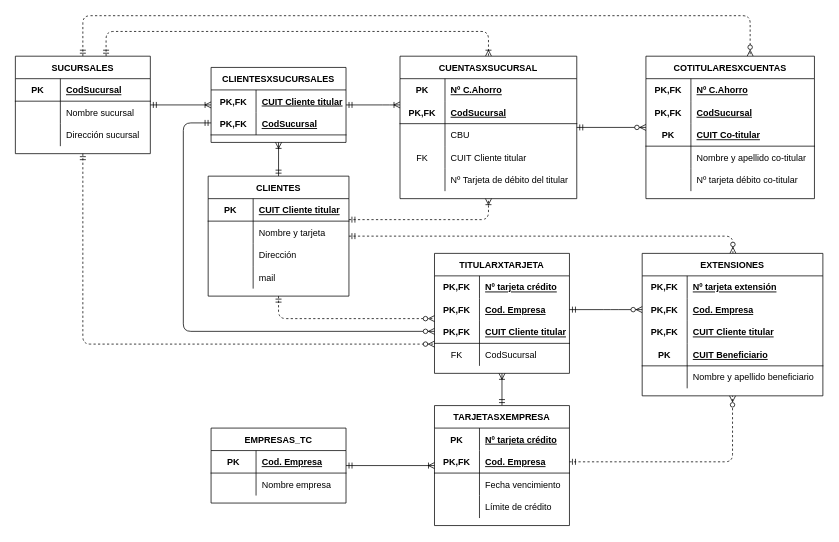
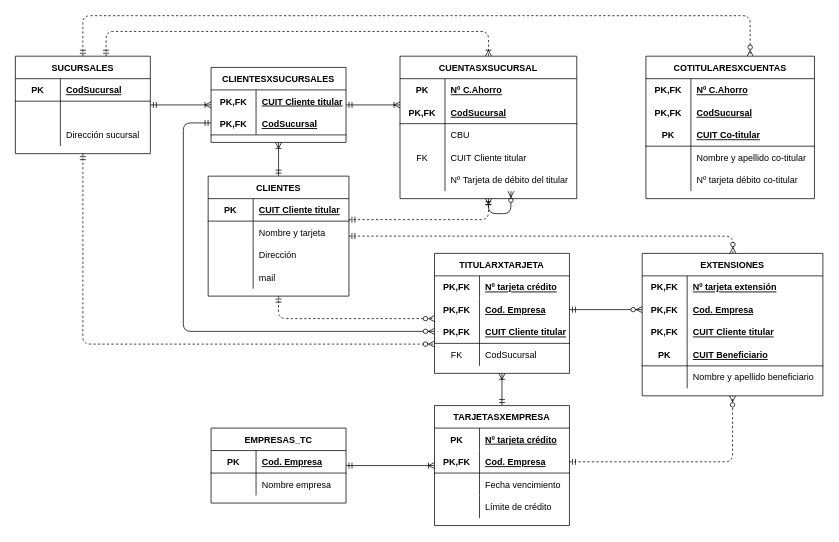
- <mxCell id="12" value="Nombre sucursal" style="shape=partialRectangle;connectable=0;fillColor=none;top=0;left=0;bottom=0;right=0;align=left;spacingLeft=6;overflow=hidden;" vertex="1" parent="10"><mxGeometry x="60" width="120" height="30" as="geometry" /></mxCell>
- <mxCell id="33" style="edgeStyle=orthogonalEdgeStyle;rounded=1;orthogonalLoop=1;jettySize=auto;html=1;startArrow=ERmandOne;startFill=0;endArrow=ERzeroToMany;endFill=1;" edge="1" parent="1" source="34" target="50"><mxGeometry relative="1" as="geometry" /></mxCell>
+ <mxCell id="33" style="edgeStyle=orthogonalEdgeStyle;rounded=1;orthogonalLoop=1;jettySize=auto;html=1;startArrow=ERmandOne;startFill=0;endArrow=ERzeroToMany;endFill=1;" edge="1" parent="1" source="34" target="49"><mxGeometry relative="1" as="geometry" /></mxCell>
